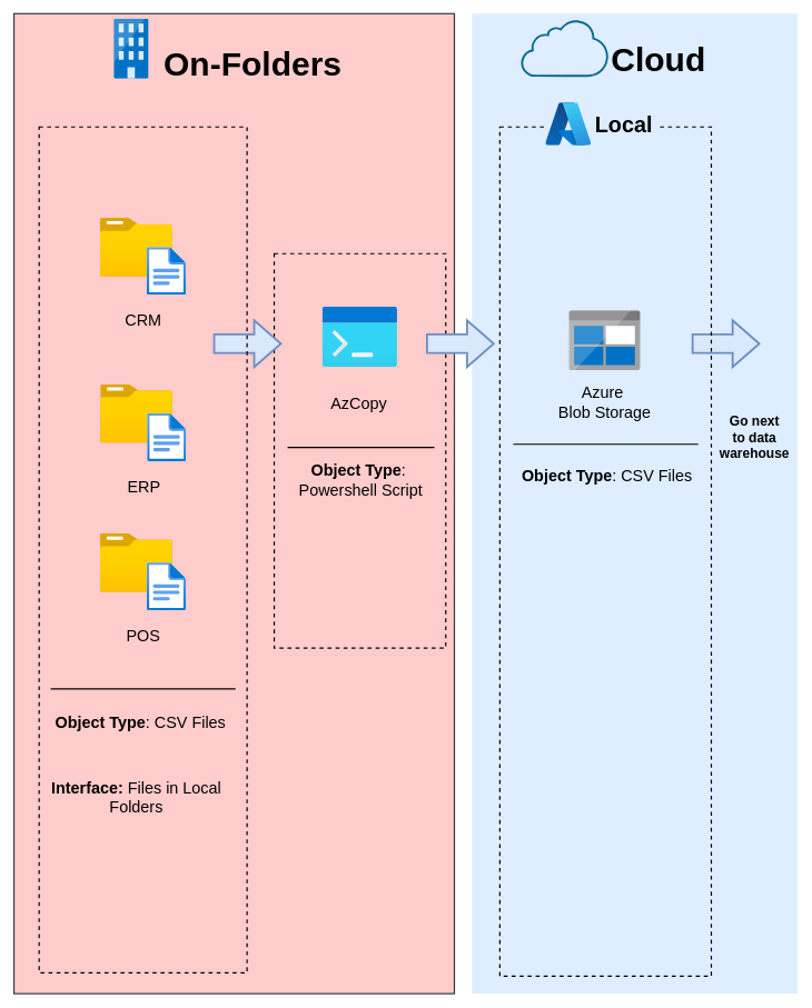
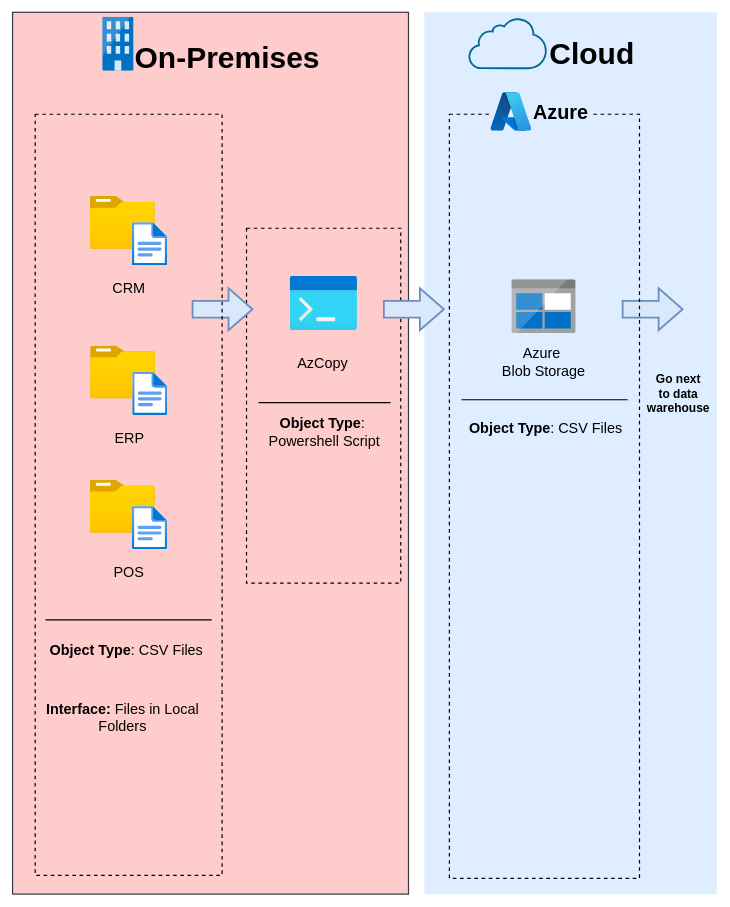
- <mxCell id="49" value="&lt;font style=&quot;font-size: 50px;&quot;&gt;&lt;b style=&quot;&quot;&gt;On-Folders&lt;/b&gt;&lt;/font&gt;" style="rounded=0;whiteSpace=wrap;html=1;fillColor=none;strokeColor=none;fontSize=18;dashed=1;" parent="48" vertex="1"><mxGeometry x="41.72" y="28" width="331.79" height="78.55" as="geometry" /></mxCell>
+ <mxCell id="49" value="&lt;font style=&quot;font-size: 50px;&quot;&gt;&lt;b style=&quot;&quot;&gt;On-Premises&lt;/b&gt;&lt;/font&gt;" style="rounded=0;whiteSpace=wrap;html=1;fillColor=none;strokeColor=none;fontSize=18;dashed=1;" parent="48" vertex="1"><mxGeometry x="41.72" y="28" width="331.79" height="78.55" as="geometry" /></mxCell>
- <mxCell id="22" value="&lt;font style=&quot;font-size: 33px;&quot;&gt;&lt;b style=&quot;&quot;&gt;&amp;nbsp;Local&amp;nbsp;&lt;/b&gt;&lt;/font&gt;" style="rounded=0;whiteSpace=wrap;html=1;fillColor=#DEEDFF;strokeColor=none;labelBackgroundColor=none;" parent="21" vertex="1"><mxGeometry x="66.56" y="16.34" width="100" height="31.45" as="geometry" /></mxCell>
+ <mxCell id="22" value="&lt;font style=&quot;font-size: 33px;&quot;&gt;&lt;b style=&quot;&quot;&gt;&amp;nbsp;Azure&amp;nbsp;&lt;/b&gt;&lt;/font&gt;" style="rounded=0;whiteSpace=wrap;html=1;fillColor=#DEEDFF;strokeColor=none;labelBackgroundColor=none;" parent="21" vertex="1"><mxGeometry x="66.56" y="16.34" width="100" height="31.45" as="geometry" /></mxCell>
